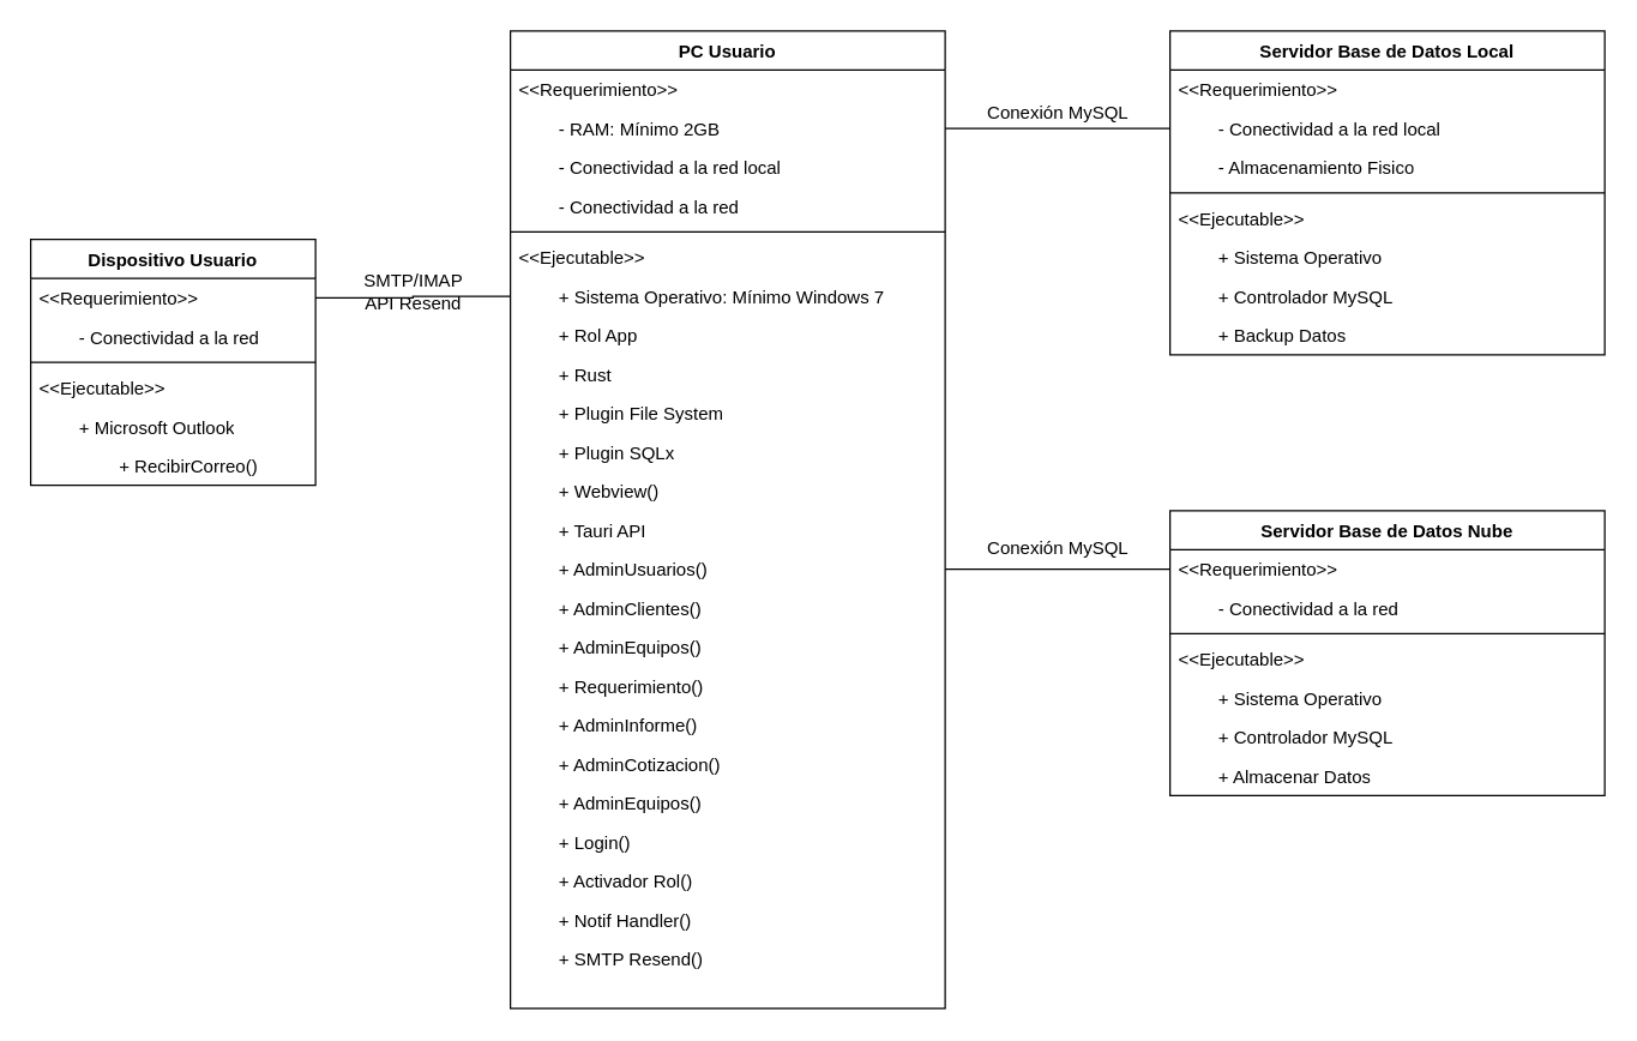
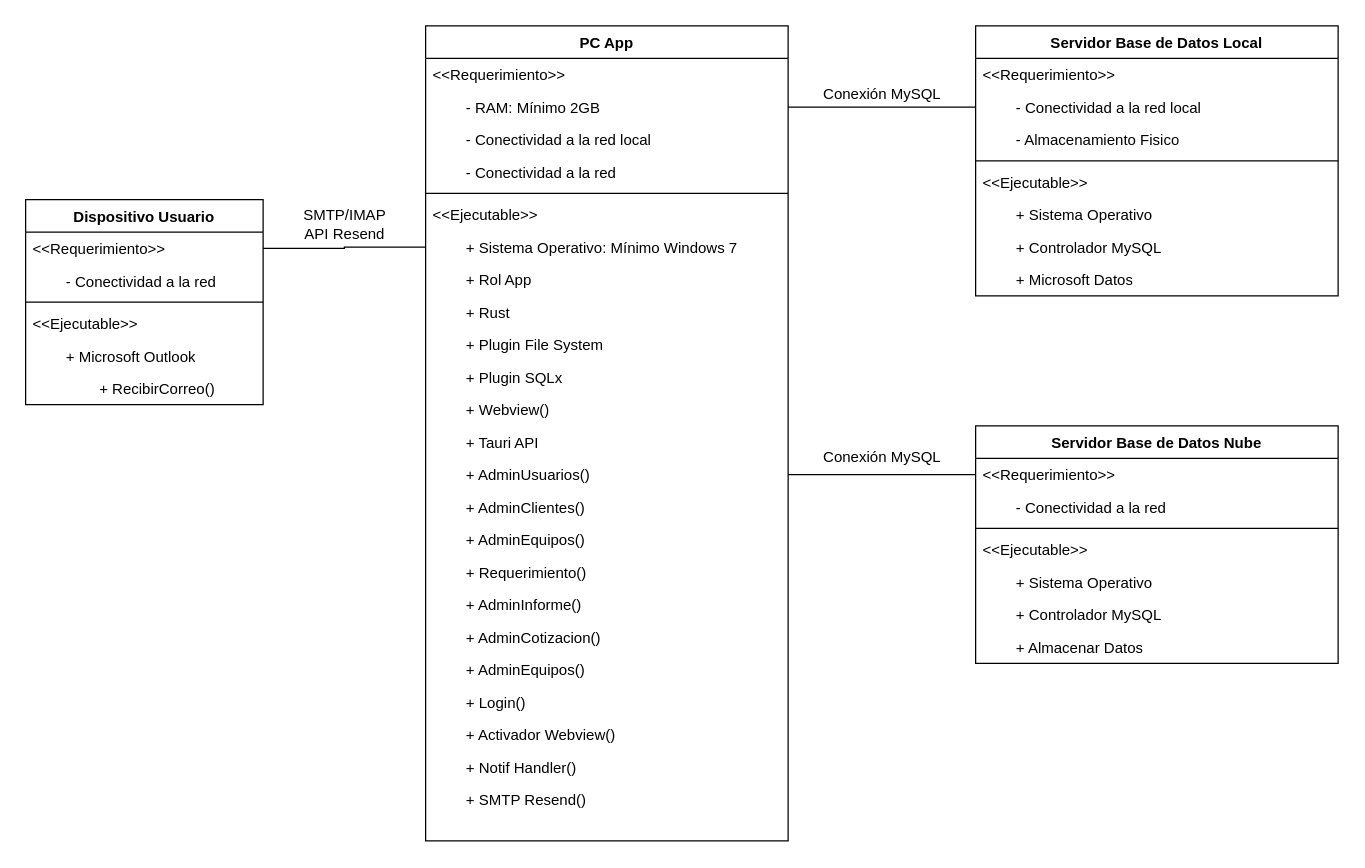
- <mxCell id="11" value="PC Usuario" style="swimlane;fontStyle=1;align=center;verticalAlign=top;childLayout=stackLayout;horizontal=1;startSize=26;horizontalStack=0;resizeParent=1;resizeParentMax=0;resizeLast=0;collapsible=1;marginBottom=0;whiteSpace=wrap;html=1;" vertex="1" parent="1"><mxGeometry x="340" y="20" width="290" height="652" as="geometry"><mxRectangle x="-1200" y="100" width="100" height="30" as="alternateBounds" /></mxGeometry></mxCell>
+ <mxCell id="11" value="PC App" style="swimlane;fontStyle=1;align=center;verticalAlign=top;childLayout=stackLayout;horizontal=1;startSize=26;horizontalStack=0;resizeParent=1;resizeParentMax=0;resizeLast=0;collapsible=1;marginBottom=0;whiteSpace=wrap;html=1;" vertex="1" parent="1"><mxGeometry x="340" y="20" width="290" height="652" as="geometry"><mxRectangle x="-1200" y="100" width="100" height="30" as="alternateBounds" /></mxGeometry></mxCell>
- <mxCell id="57" value="&lt;div&gt;SMTP/IMAP&lt;/div&gt;&lt;div&gt;API Resend&lt;/div&gt;" style="text;html=1;align=center;verticalAlign=middle;resizable=0;points=[];autosize=1;strokeColor=none;fillColor=none;" vertex="1" parent="1"><mxGeometry x="230" y="174" width="90" height="40" as="geometry" /></mxCell>
+ <mxCell id="57" value="&lt;div&gt;SMTP/IMAP&lt;/div&gt;&lt;div&gt;API Resend&lt;/div&gt;" style="text;html=1;align=center;verticalAlign=middle;resizable=0;points=[];autosize=1;strokeColor=none;fillColor=none;" vertex="1" parent="1"><mxGeometry x="230" y="159" width="90" height="40" as="geometry" /></mxCell>
- <mxCell id="10" value="&lt;span style=&quot;white-space: pre;&quot;&gt;&#09;&lt;/span&gt;+ Backup Datos" style="text;strokeColor=none;fillColor=none;align=left;verticalAlign=top;spacingLeft=4;spacingRight=4;overflow=hidden;rotatable=0;points=[[0,0.5],[1,0.5]];portConstraint=eastwest;whiteSpace=wrap;html=1;" vertex="1" parent="2"><mxGeometry y="190" width="290" height="26" as="geometry" /></mxCell>
+ <mxCell id="10" value="&lt;span style=&quot;white-space: pre;&quot;&gt;&#09;&lt;/span&gt;+ Microsoft Datos" style="text;strokeColor=none;fillColor=none;align=left;verticalAlign=top;spacingLeft=4;spacingRight=4;overflow=hidden;rotatable=0;points=[[0,0.5],[1,0.5]];portConstraint=eastwest;whiteSpace=wrap;html=1;" vertex="1" parent="2"><mxGeometry y="190" width="290" height="26" as="geometry" /></mxCell>
- <mxCell id="33" value="&lt;div&gt;&lt;span style=&quot;white-space: pre;&quot;&gt;&#09;&lt;/span&gt;+ Activador Rol()&lt;/div&gt;&lt;div&gt;&lt;br&gt;&lt;/div&gt;" style="text;strokeColor=none;fillColor=none;align=left;verticalAlign=top;spacingLeft=4;spacingRight=4;overflow=hidden;rotatable=0;points=[[0,0.5],[1,0.5]];portConstraint=eastwest;whiteSpace=wrap;html=1;" vertex="1" parent="11"><mxGeometry y="554" width="290" height="26" as="geometry" /></mxCell>
+ <mxCell id="33" value="&lt;div&gt;&lt;span style=&quot;white-space: pre;&quot;&gt;&#09;&lt;/span&gt;+ Activador Webview()&lt;/div&gt;&lt;div&gt;&lt;br&gt;&lt;/div&gt;" style="text;strokeColor=none;fillColor=none;align=left;verticalAlign=top;spacingLeft=4;spacingRight=4;overflow=hidden;rotatable=0;points=[[0,0.5],[1,0.5]];portConstraint=eastwest;whiteSpace=wrap;html=1;" vertex="1" parent="11"><mxGeometry y="554" width="290" height="26" as="geometry" /></mxCell>
